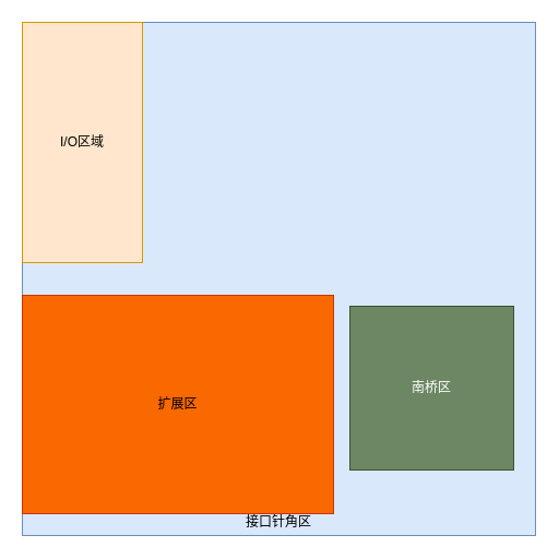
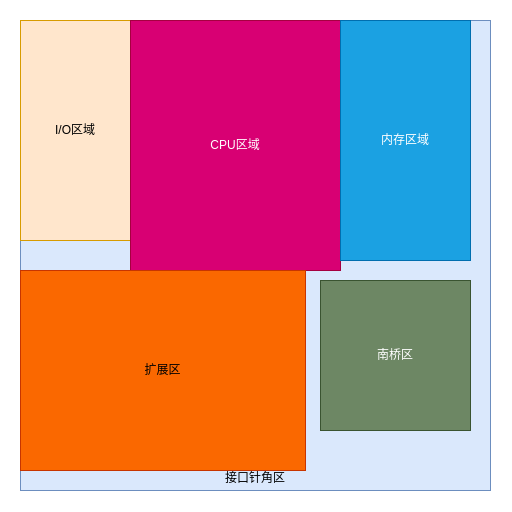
+ <mxCell id="5" value="内存区域" style="rounded=0;whiteSpace=wrap;html=1;fillColor=#1ba1e2;fontColor=#ffffff;strokeColor=#006EAF;" vertex="1" parent="1"><mxGeometry x="340" y="20" width="130" height="240" as="geometry" /></mxCell>
+ <mxCell id="4" value="CPU区域" style="rounded=0;whiteSpace=wrap;html=1;fillColor=#d80073;fontColor=#ffffff;strokeColor=#A50040;" vertex="1" parent="1"><mxGeometry x="130" y="20" width="210" height="250" as="geometry" /></mxCell>
